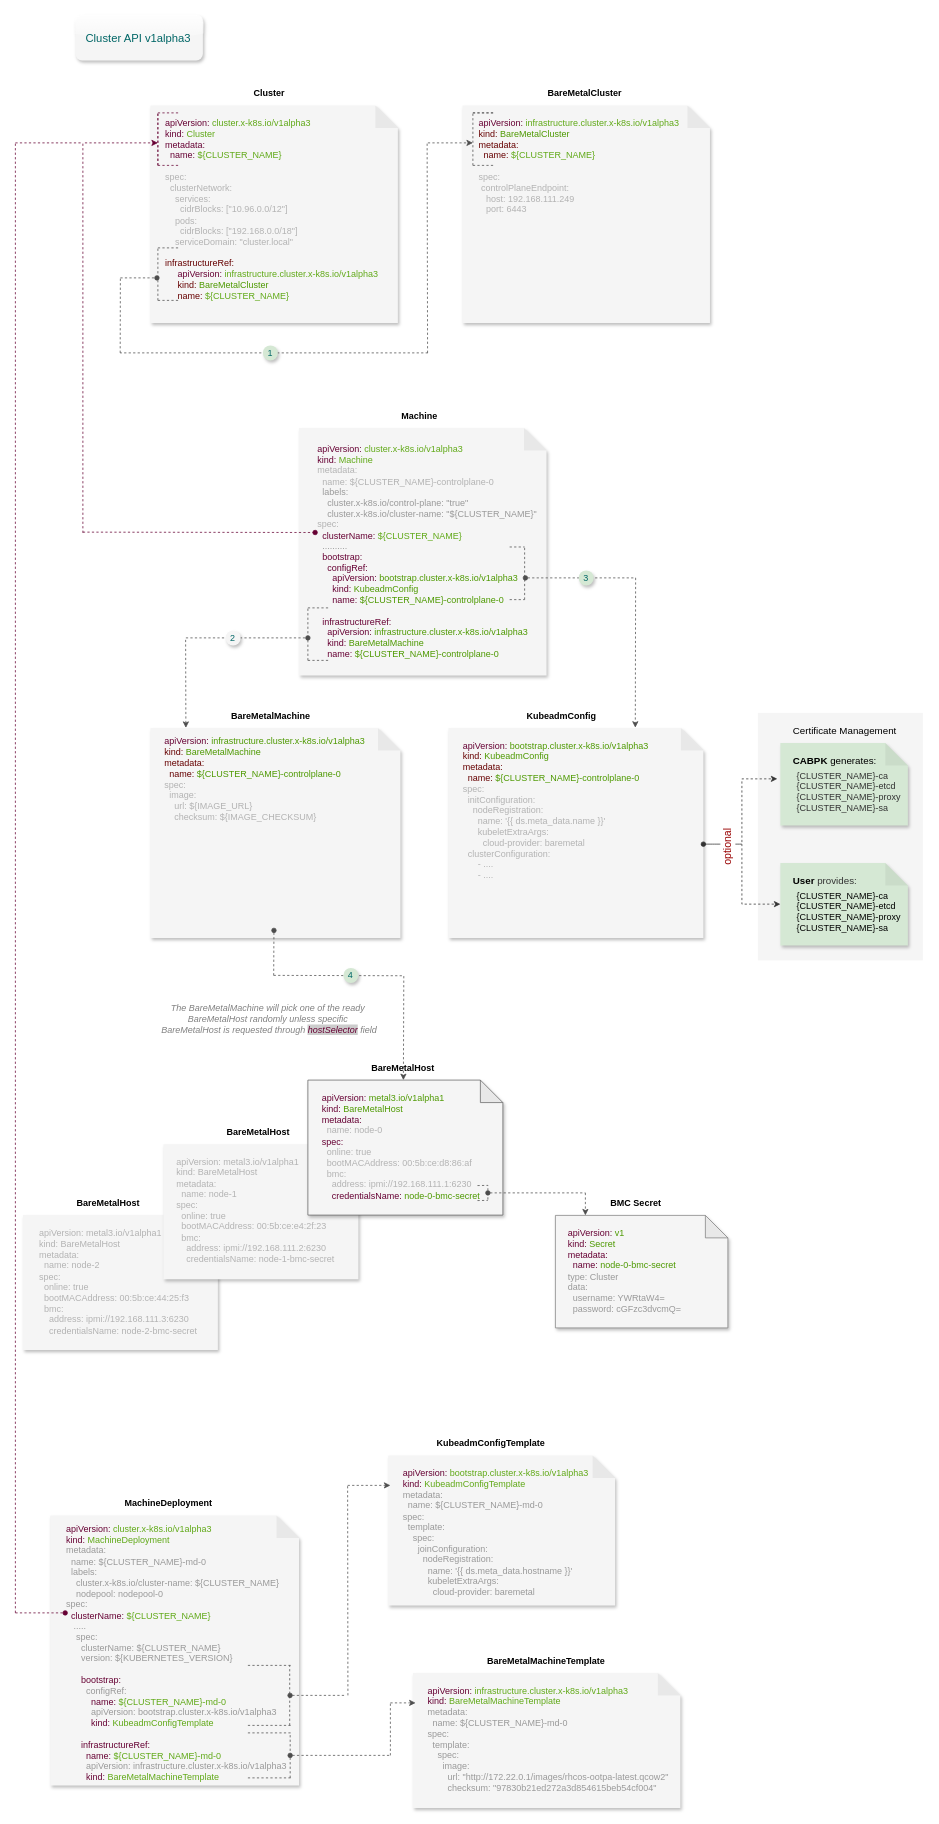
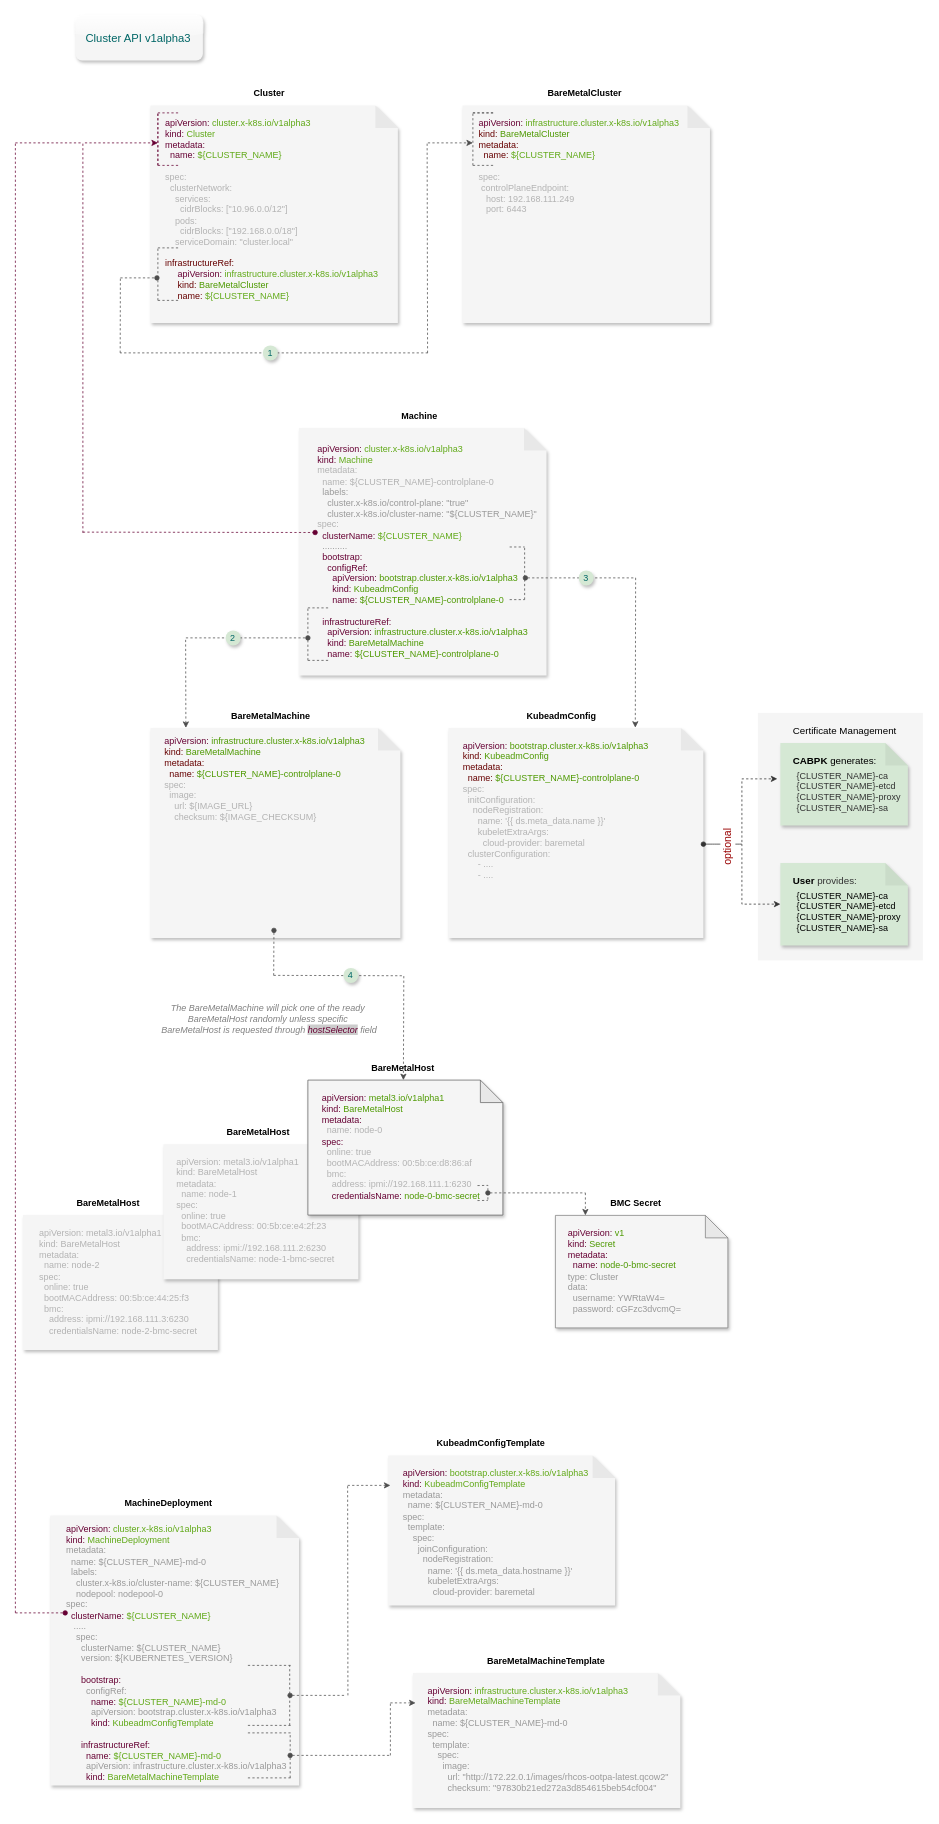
- <mxCell id="69" value="&lt;font color=&quot;#006666&quot;&gt;2&lt;/font&gt;" style="ellipse;whiteSpace=wrap;html=1;aspect=fixed;shadow=1;strokeColor=none;fillColor=#f5f5f5;" parent="1" vertex="1"><mxGeometry x="300.37" y="840" width="20" height="20" as="geometry" /></mxCell>
+ <mxCell id="69" value="&lt;font color=&quot;#006666&quot;&gt;2&lt;/font&gt;" style="ellipse;whiteSpace=wrap;html=1;aspect=fixed;shadow=1;strokeColor=none;fillColor=#d5e8d4;" parent="1" vertex="1"><mxGeometry x="300.37" y="840" width="20" height="20" as="geometry" /></mxCell>
